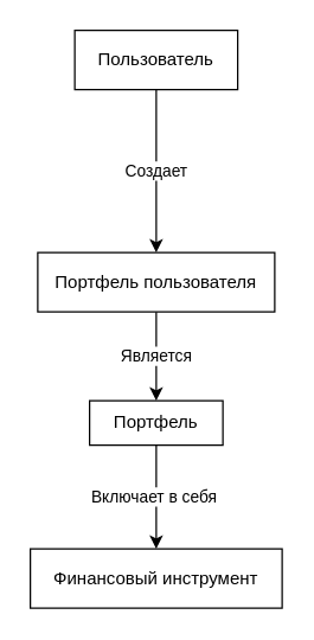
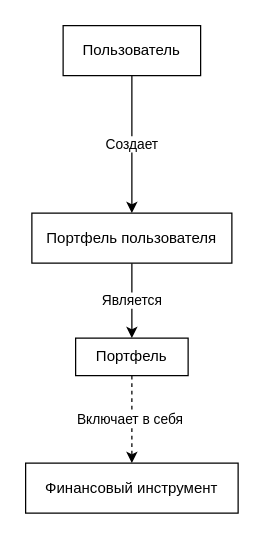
- <mxCell id="6" value="Включает в себя&amp;nbsp;" style="edgeStyle=orthogonalEdgeStyle;rounded=0;orthogonalLoop=1;jettySize=auto;html=1;entryX=0.5;entryY=0;entryDx=0;entryDy=0;" parent="1" source="7" target="8" edge="1"><mxGeometry relative="1" as="geometry" /></mxCell>
+ <mxCell id="6" value="Включает в себя&amp;nbsp;" style="edgeStyle=orthogonalEdgeStyle;rounded=0;orthogonalLoop=1;jettySize=auto;html=1;entryX=0.5;entryY=0;entryDx=0;entryDy=0;dashed=1;" parent="1" source="7" target="8" edge="1"><mxGeometry relative="1" as="geometry" /></mxCell>
